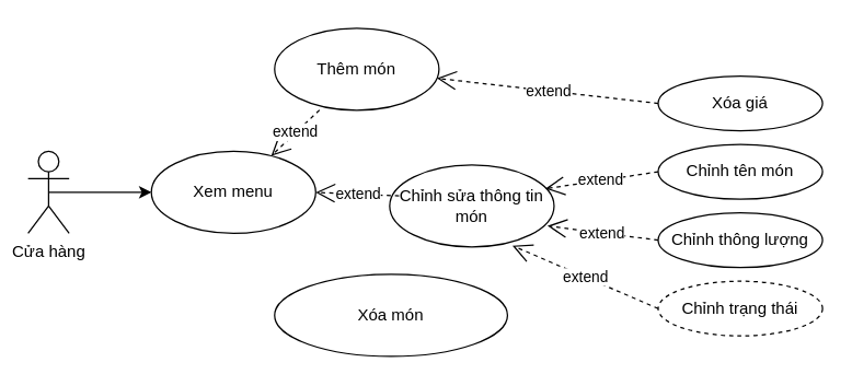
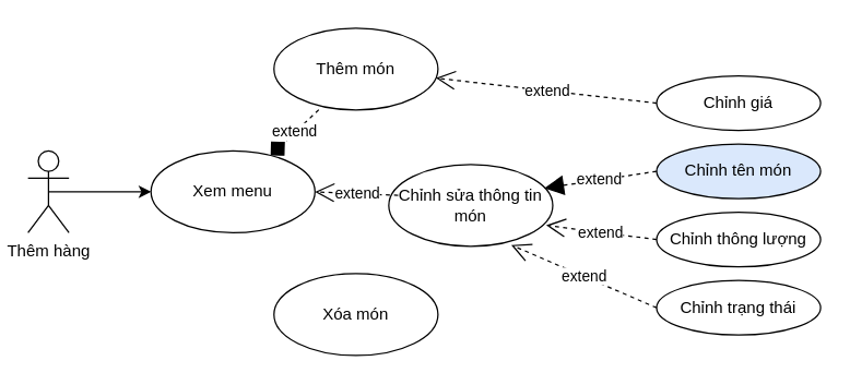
- <mxCell id="9" value="Xóa giá" style="ellipse;whiteSpace=wrap;html=1;" vertex="1" parent="1"><mxGeometry x="480" y="55" width="120" height="40" as="geometry" /></mxCell>
+ <mxCell id="9" value="Chỉnh giá" style="ellipse;whiteSpace=wrap;html=1;" vertex="1" parent="1"><mxGeometry x="480" y="55" width="120" height="40" as="geometry" /></mxCell>
- <mxCell id="5" value="extend" style="endArrow=open;endSize=12;dashed=1;html=1;rounded=0;exitX=0.273;exitY=0.997;exitDx=0;exitDy=0;exitPerimeter=0;" edge="1" parent="1" source="6" target="4"><mxGeometry width="160" relative="1" as="geometry"><mxPoint x="320" y="360" as="sourcePoint" /><mxPoint x="480" y="360" as="targetPoint" /></mxGeometry></mxCell>
+ <mxCell id="5" value="extend" style="endArrow=diamond;endSize=12;dashed=1;html=1;rounded=0;exitX=0.273;exitY=0.997;exitDx=0;exitDy=0;exitPerimeter=0;" edge="1" parent="1" source="6" target="4"><mxGeometry width="160" relative="1" as="geometry"><mxPoint x="320" y="360" as="sourcePoint" /><mxPoint x="480" y="360" as="targetPoint" /></mxGeometry></mxCell>
- <mxCell id="10" value="Chỉnh tên món" style="ellipse;whiteSpace=wrap;html=1;" vertex="1" parent="1"><mxGeometry x="480" y="105" width="120" height="40" as="geometry" /></mxCell>
+ <mxCell id="10" value="Chỉnh tên món" style="ellipse;whiteSpace=wrap;html=1;fillColor=#dae8fc;" vertex="1" parent="1"><mxGeometry x="480" y="105" width="120" height="40" as="geometry" /></mxCell>
- <mxCell id="15" value="extend" style="endArrow=open;endSize=12;dashed=1;html=1;rounded=0;exitX=0;exitY=0.5;exitDx=0;exitDy=0;entryX=0.947;entryY=0.29;entryDx=0;entryDy=0;entryPerimeter=0;" edge="1" parent="1" source="10" target="8"><mxGeometry width="160" relative="1" as="geometry"><mxPoint x="311" y="163" as="sourcePoint" /><mxPoint x="250" y="160" as="targetPoint" /></mxGeometry></mxCell>
+ <mxCell id="15" value="extend" style="endArrow=block;endSize=12;dashed=1;html=1;rounded=0;exitX=0;exitY=0.5;exitDx=0;exitDy=0;entryX=0.947;entryY=0.29;entryDx=0;entryDy=0;entryPerimeter=0;" edge="1" parent="1" source="10" target="8"><mxGeometry width="160" relative="1" as="geometry"><mxPoint x="311" y="163" as="sourcePoint" /><mxPoint x="250" y="160" as="targetPoint" /></mxGeometry></mxCell>
- <mxCell id="2" value="Cửa hàng" style="shape=umlActor;verticalLabelPosition=bottom;verticalAlign=top;html=1;outlineConnect=0;" vertex="1" parent="1"><mxGeometry x="20" y="110" width="30" height="60" as="geometry" /></mxCell>
+ <mxCell id="2" value="Thêm hàng" style="shape=umlActor;verticalLabelPosition=bottom;verticalAlign=top;html=1;outlineConnect=0;" vertex="1" parent="1"><mxGeometry x="20" y="110" width="30" height="60" as="geometry" /></mxCell>
- <mxCell id="12" value="Chỉnh trạng thái" style="ellipse;whiteSpace=wrap;html=1;dashed=1;" vertex="1" parent="1"><mxGeometry x="480" y="205" width="120" height="40" as="geometry" /></mxCell>
+ <mxCell id="12" value="Chỉnh trạng thái" style="ellipse;whiteSpace=wrap;html=1;" vertex="1" parent="1"><mxGeometry x="480" y="205" width="120" height="40" as="geometry" /></mxCell>
- <mxCell id="7" value="Xóa món" style="ellipse;whiteSpace=wrap;html=1;" vertex="1" parent="1"><mxGeometry x="200" y="200" width="170" height="60" as="geometry" /></mxCell>
+ <mxCell id="7" value="Xóa món" style="ellipse;whiteSpace=wrap;html=1;" vertex="1" parent="1"><mxGeometry x="200" y="200" width="120" height="60" as="geometry" /></mxCell>
